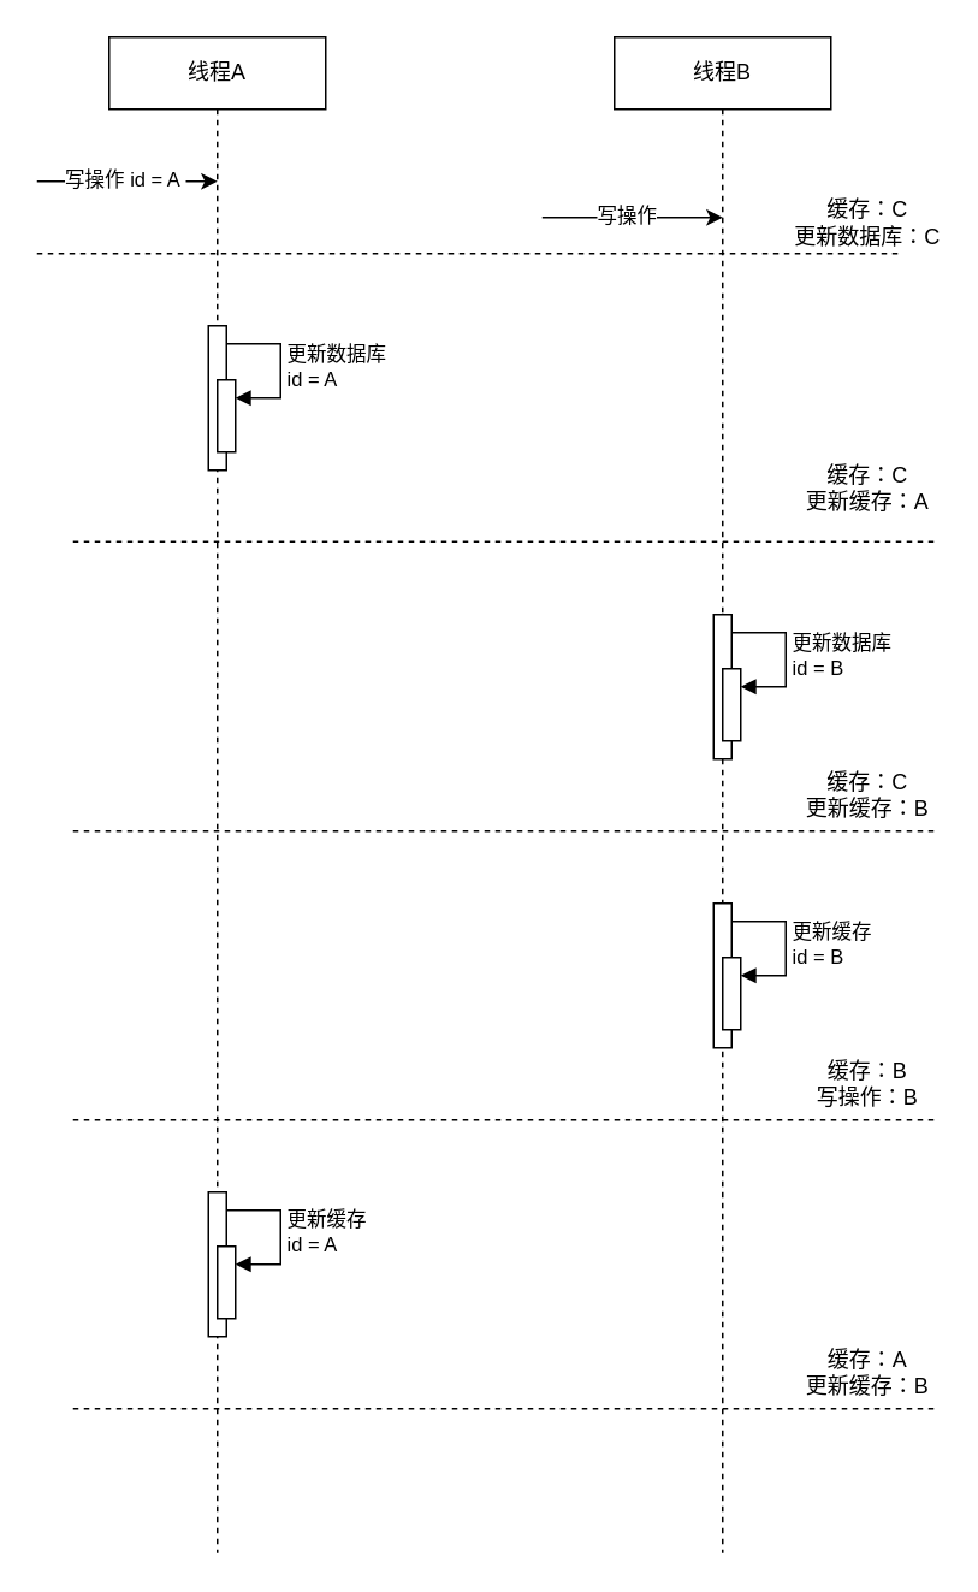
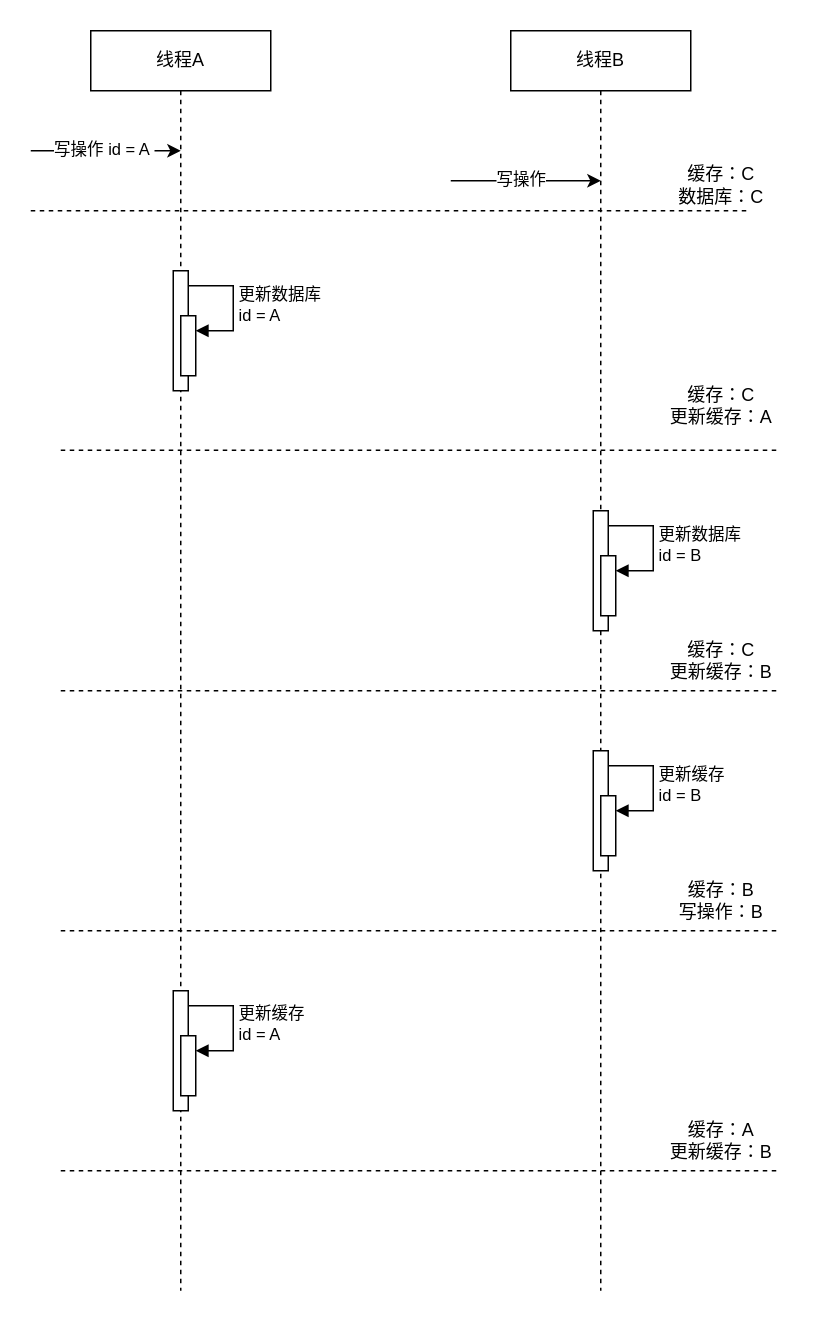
- <mxCell id="19" value="缓存：C&lt;div&gt;更新数据库：C&lt;/div&gt;" style="text;html=1;align=center;verticalAlign=middle;resizable=0;points=[];autosize=1;strokeColor=none;fillColor=none;" vertex="1" parent="1"><mxGeometry x="440" y="103" width="80" height="40" as="geometry" /></mxCell>
+ <mxCell id="19" value="缓存：C&lt;div&gt;数据库：C&lt;/div&gt;" style="text;html=1;align=center;verticalAlign=middle;resizable=0;points=[];autosize=1;strokeColor=none;fillColor=none;" vertex="1" parent="1"><mxGeometry x="440" y="103" width="80" height="40" as="geometry" /></mxCell>
